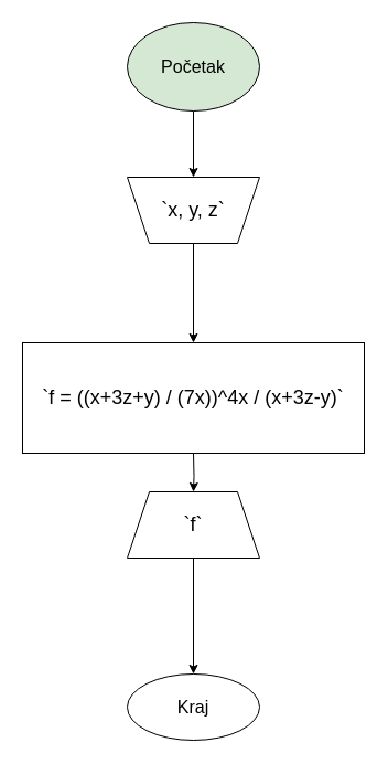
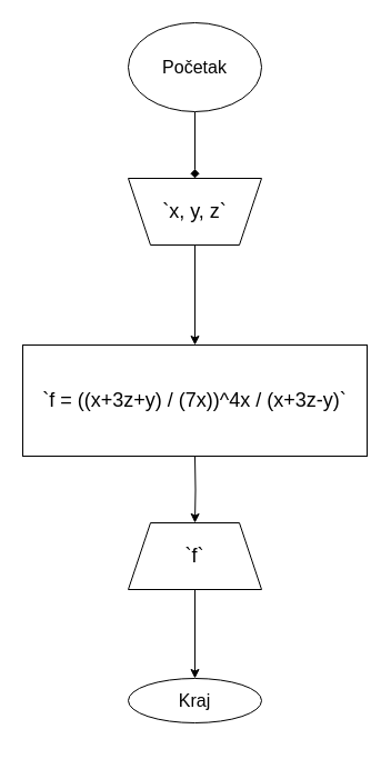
- <mxCell id="3" value="Početak" style="ellipse;whiteSpace=wrap;html=1;fontSize=16;fillColor=#d5e8d4;" parent="1" vertex="1"><mxGeometry x="115" y="20" width="120" height="80" as="geometry" /></mxCell>
+ <mxCell id="3" value="Početak" style="ellipse;whiteSpace=wrap;html=1;fontSize=16;" parent="1" vertex="1"><mxGeometry x="115" y="20" width="120" height="80" as="geometry" /></mxCell>
- <mxCell id="2" value="" style="edgeStyle=orthogonalEdgeStyle;rounded=0;orthogonalLoop=1;jettySize=auto;html=1;" parent="1" source="3" target="5" edge="1"><mxGeometry relative="1" as="geometry" /></mxCell>
+ <mxCell id="2" value="" style="edgeStyle=orthogonalEdgeStyle;rounded=0;orthogonalLoop=1;jettySize=auto;html=1;endArrow=diamond;" parent="1" source="3" target="5" edge="1"><mxGeometry relative="1" as="geometry" /></mxCell>
- <mxCell id="8" value="`f`" style="shape=trapezoid;perimeter=trapezoidPerimeter;whiteSpace=wrap;html=1;fixedSize=1;fontSize=18;" parent="1" vertex="1"><mxGeometry x="115" y="445" width="120" height="60" as="geometry" /></mxCell>
+ <mxCell id="8" value="`f`" style="shape=trapezoid;perimeter=trapezoidPerimeter;whiteSpace=wrap;html=1;fixedSize=1;fontSize=18;" parent="1" vertex="1"><mxGeometry x="115" y="470" width="120" height="60" as="geometry" /></mxCell>
- <mxCell id="9" value="Kraj" style="ellipse;whiteSpace=wrap;html=1;fontSize=16;" parent="1" vertex="1"><mxGeometry x="115" y="610" width="120" height="60" as="geometry" /></mxCell>
+ <mxCell id="9" value="Kraj" style="ellipse;whiteSpace=wrap;html=1;fontSize=16;" parent="1" vertex="1"><mxGeometry x="115" y="610" width="120" height="40" as="geometry" /></mxCell>
